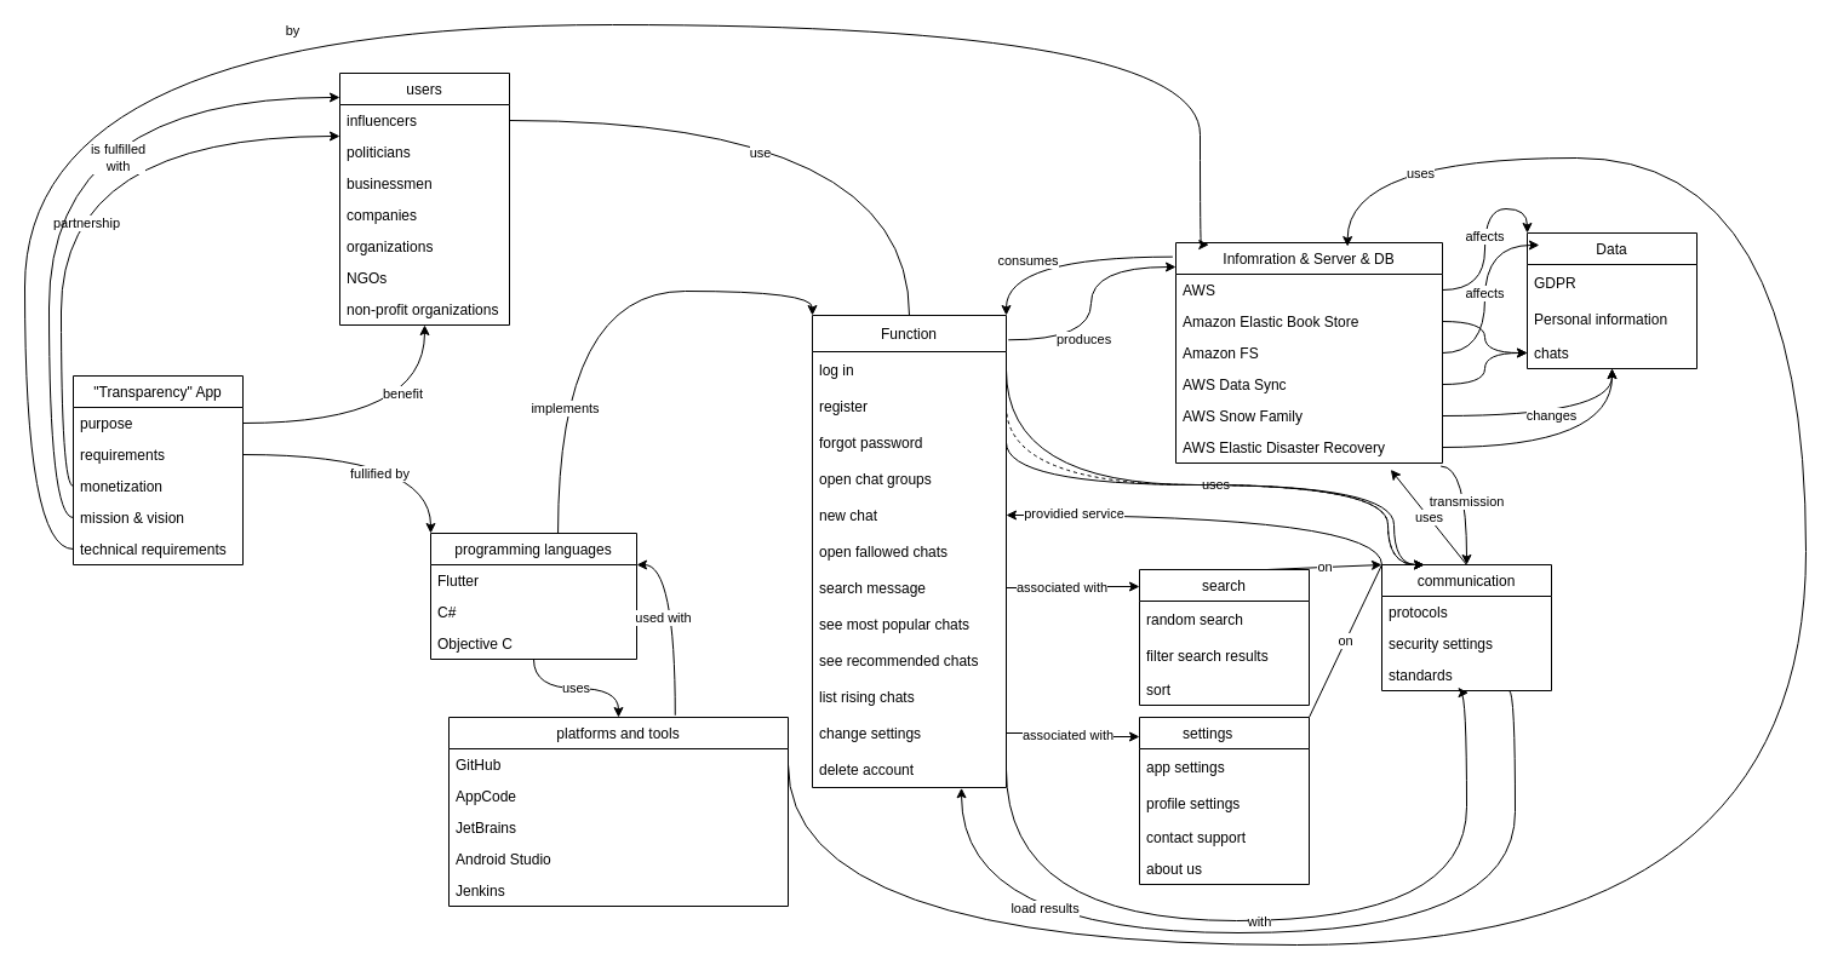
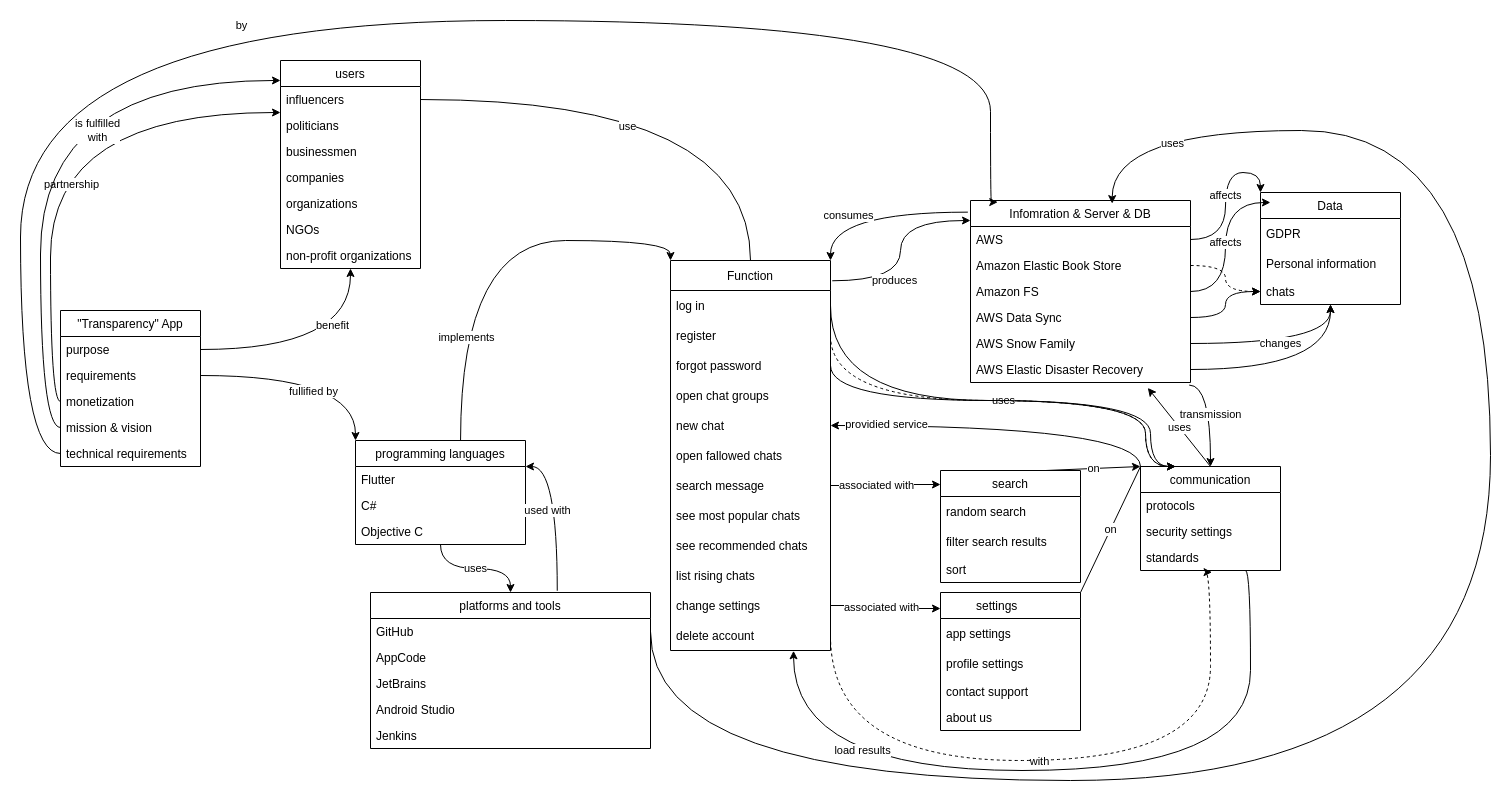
- <mxCell id="84" style="edgeStyle=orthogonalEdgeStyle;curved=1;rounded=0;orthogonalLoop=1;jettySize=auto;html=1;exitX=1;exitY=0.5;exitDx=0;exitDy=0;" edge="1" parent="1" source="62" target="82"><mxGeometry relative="1" as="geometry" /></mxCell>
+ <mxCell id="84" style="edgeStyle=orthogonalEdgeStyle;curved=1;rounded=0;orthogonalLoop=1;jettySize=auto;html=1;exitX=1;exitY=0.5;exitDx=0;exitDy=0;dashed=1;" edge="1" parent="1" source="62" target="82"><mxGeometry relative="1" as="geometry" /></mxCell>
- <mxCell id="106" style="edgeStyle=orthogonalEdgeStyle;curved=1;rounded=0;orthogonalLoop=1;jettySize=auto;html=1;exitX=1;exitY=0.5;exitDx=0;exitDy=0;entryX=0.511;entryY=1.066;entryDx=0;entryDy=0;entryPerimeter=0;" edge="1" parent="1" source="14" target="99"><mxGeometry relative="1" as="geometry"><Array as="points"><mxPoint x="830" y="760" /><mxPoint x="1210" y="760" /><mxPoint x="1210" y="572" /></Array></mxGeometry></mxCell>
+ <mxCell id="106" style="edgeStyle=orthogonalEdgeStyle;curved=1;rounded=0;orthogonalLoop=1;jettySize=auto;html=1;exitX=1;exitY=0.5;exitDx=0;exitDy=0;entryX=0.511;entryY=1.066;entryDx=0;entryDy=0;entryPerimeter=0;dashed=1;" edge="1" parent="1" source="14" target="99"><mxGeometry relative="1" as="geometry"><Array as="points"><mxPoint x="830" y="760" /><mxPoint x="1210" y="760" /><mxPoint x="1210" y="572" /></Array></mxGeometry></mxCell>
